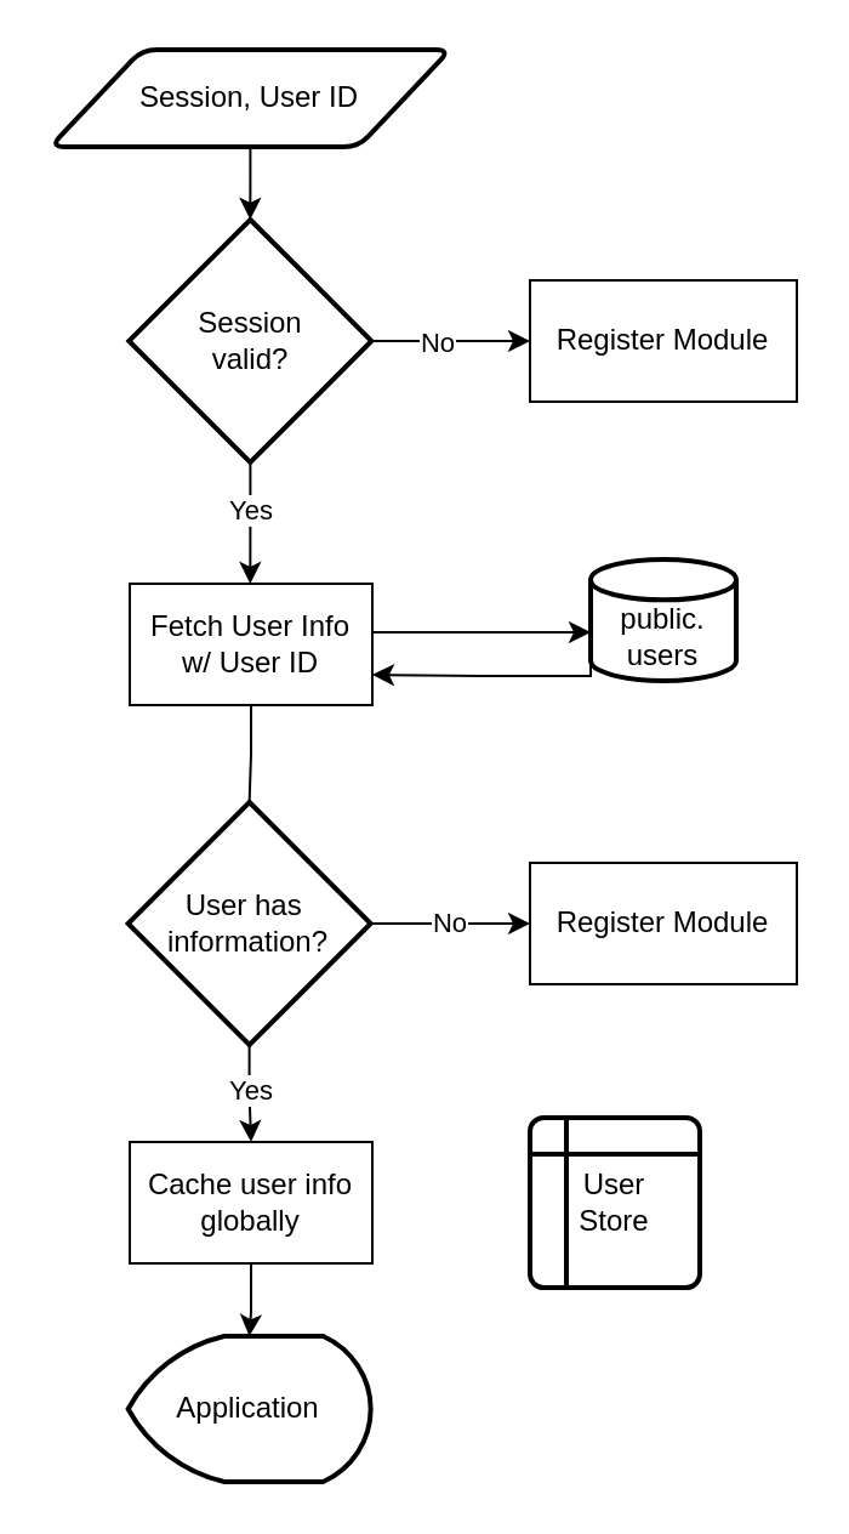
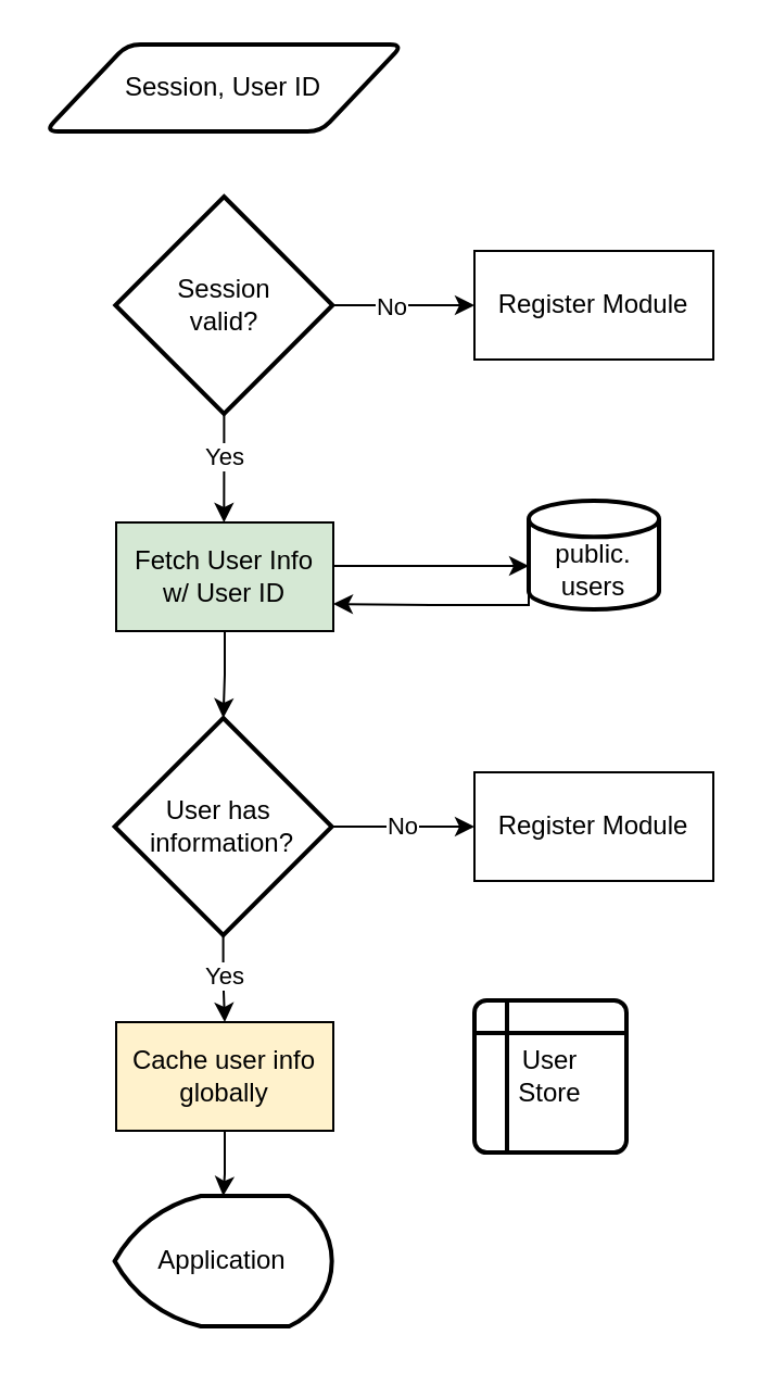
- <mxCell id="8" style="edgeStyle=orthogonalEdgeStyle;rounded=0;orthogonalLoop=1;jettySize=auto;html=1;entryX=0.5;entryY=0;entryDx=0;entryDy=0;entryPerimeter=0;" edge="1" parent="1" source="2" target="7"><mxGeometry relative="1" as="geometry" /></mxCell>
- <mxCell id="11" value="Fetch User Info&lt;div&gt;w/ User ID&lt;/div&gt;" style="html=1;dashed=0;whiteSpace=wrap;" vertex="1" parent="1"><mxGeometry x="53" y="240" width="100" height="50" as="geometry" /></mxCell>
+ <mxCell id="11" value="Fetch User Info&lt;div&gt;w/ User ID&lt;/div&gt;" style="html=1;dashed=0;whiteSpace=wrap;fillColor=#d5e8d4;" vertex="1" parent="1"><mxGeometry x="53" y="240" width="100" height="50" as="geometry" /></mxCell>
- <mxCell id="16" style="edgeStyle=orthogonalEdgeStyle;rounded=0;orthogonalLoop=1;jettySize=auto;html=1;entryX=0.5;entryY=0;entryDx=0;entryDy=0;entryPerimeter=0;endArrow=none;" edge="1" parent="1" source="11" target="15"><mxGeometry relative="1" as="geometry" /></mxCell>
+ <mxCell id="16" style="edgeStyle=orthogonalEdgeStyle;rounded=0;orthogonalLoop=1;jettySize=auto;html=1;entryX=0.5;entryY=0;entryDx=0;entryDy=0;entryPerimeter=0;" edge="1" parent="1" source="11" target="15"><mxGeometry relative="1" as="geometry" /></mxCell>
- <mxCell id="23" value="Cache user info globally" style="html=1;dashed=0;whiteSpace=wrap;" vertex="1" parent="1"><mxGeometry x="53" y="470" width="100" height="50" as="geometry" /></mxCell>
+ <mxCell id="23" value="Cache user info globally" style="html=1;dashed=0;whiteSpace=wrap;fillColor=#fff2cc;" vertex="1" parent="1"><mxGeometry x="53" y="470" width="100" height="50" as="geometry" /></mxCell>
